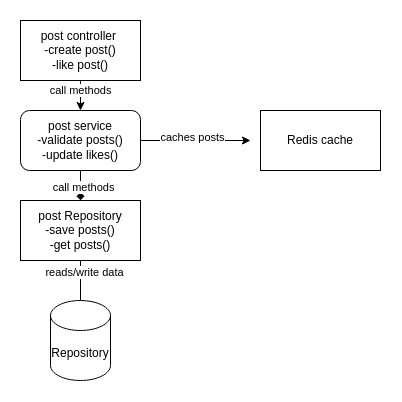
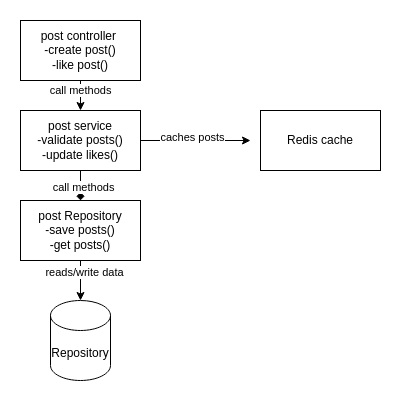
- <mxCell id="9" value="post service&lt;div&gt;-validate posts()&lt;/div&gt;&lt;div&gt;-update likes()&lt;/div&gt;" style="whiteSpace=wrap;html=1;rounded=1;" vertex="1" parent="1"><mxGeometry x="20" y="110" width="120" height="60" as="geometry" /></mxCell>
+ <mxCell id="9" value="post service&lt;div&gt;-validate posts()&lt;/div&gt;&lt;div&gt;-update likes()&lt;/div&gt;" style="rounded=0;whiteSpace=wrap;html=1;" vertex="1" parent="1"><mxGeometry x="20" y="110" width="120" height="60" as="geometry" /></mxCell>
- <mxCell id="10" value="" style="edgeStyle=orthogonalEdgeStyle;rounded=0;orthogonalLoop=1;jettySize=auto;html=1;endArrow=none;" edge="1" parent="1" source="12" target="14"><mxGeometry relative="1" as="geometry" /></mxCell>
+ <mxCell id="10" value="" style="edgeStyle=orthogonalEdgeStyle;rounded=0;orthogonalLoop=1;jettySize=auto;html=1;" edge="1" parent="1" source="12" target="14"><mxGeometry relative="1" as="geometry" /></mxCell>
